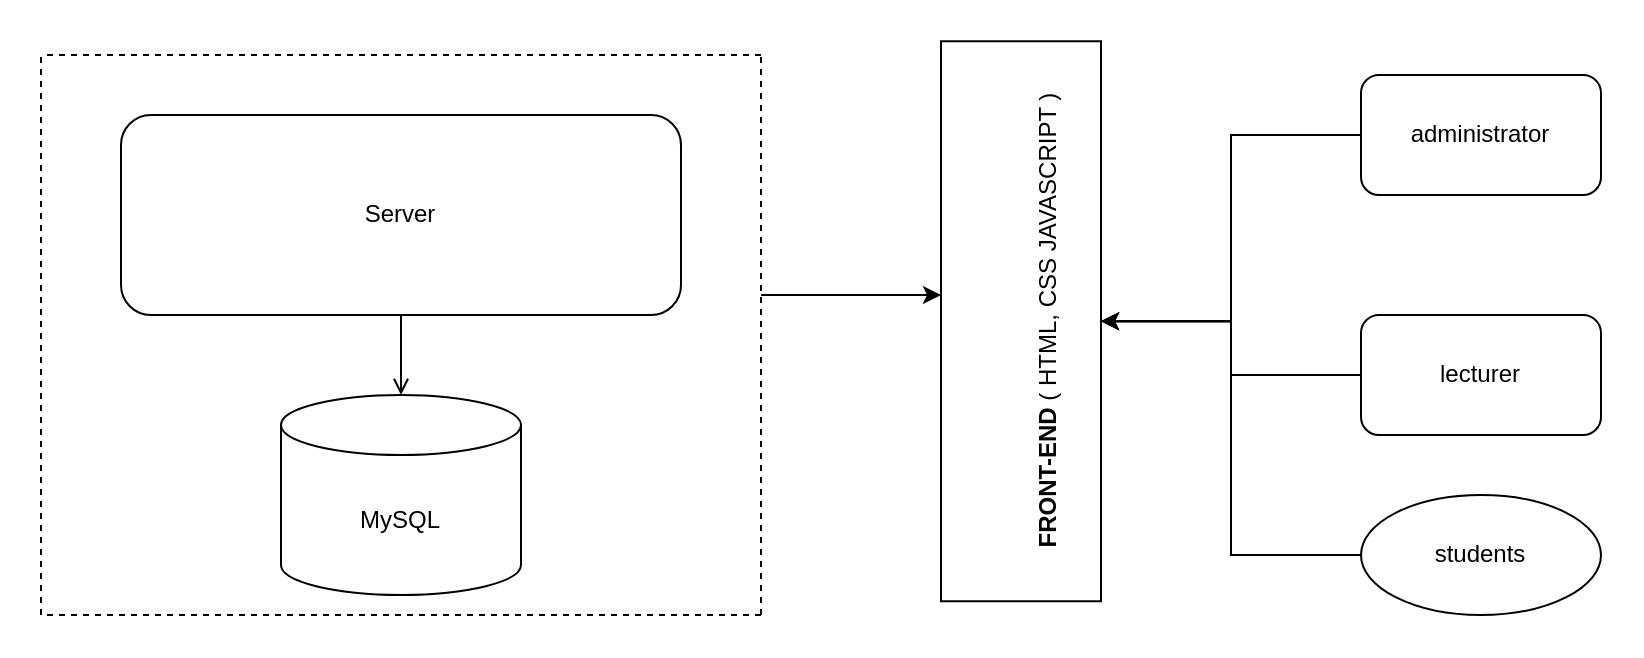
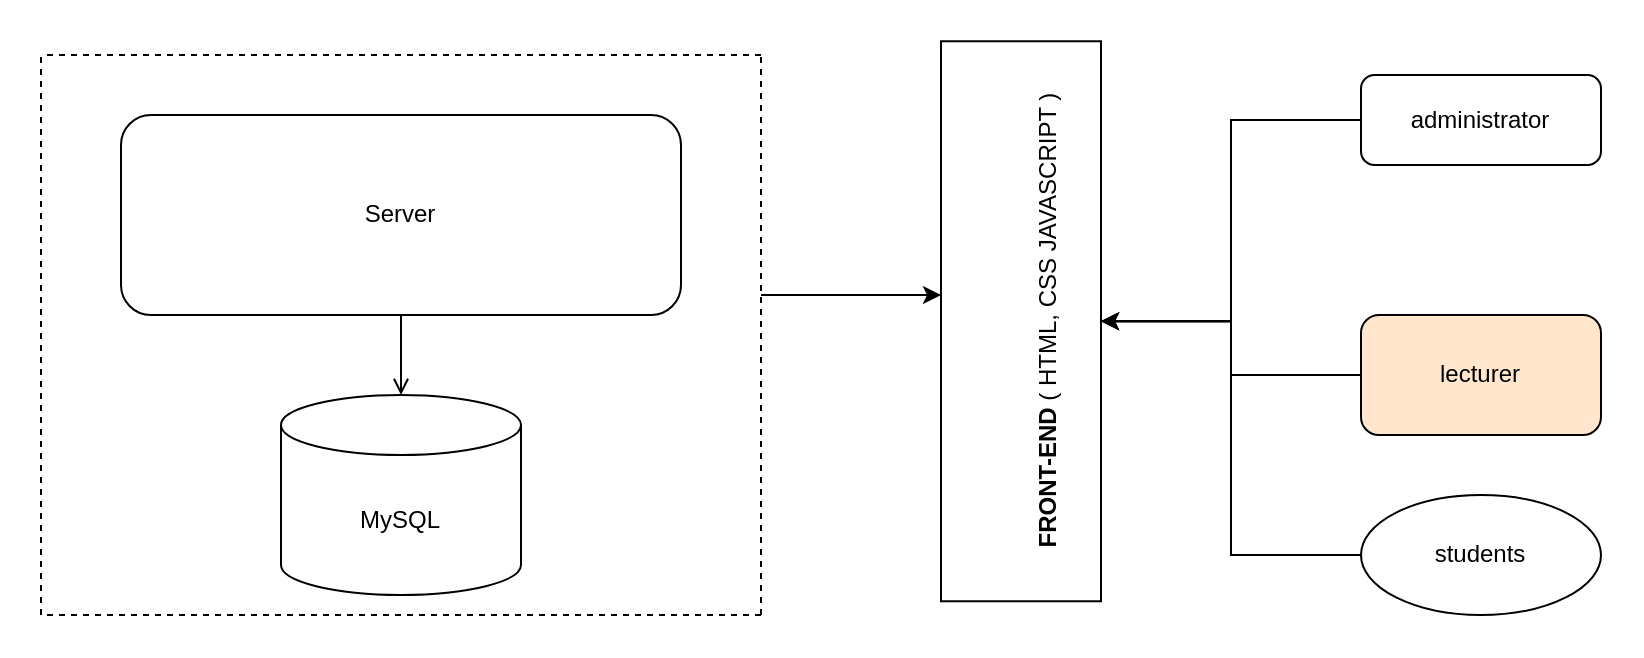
- <mxCell id="13" value="administrator" style="rounded=1;whiteSpace=wrap;html=1;" parent="1" vertex="1"><mxGeometry x="680" y="37" width="120" height="60" as="geometry" /></mxCell>
+ <mxCell id="13" value="administrator" style="rounded=1;whiteSpace=wrap;html=1;" parent="1" vertex="1"><mxGeometry x="680" y="37" width="120" height="45" as="geometry" /></mxCell>
- <mxCell id="15" value="lecturer" style="rounded=1;whiteSpace=wrap;html=1;" parent="1" vertex="1"><mxGeometry x="680" y="157" width="120" height="60" as="geometry" /></mxCell>
+ <mxCell id="15" value="lecturer" style="rounded=1;whiteSpace=wrap;html=1;fillColor=#ffe6cc;" parent="1" vertex="1"><mxGeometry x="680" y="157" width="120" height="60" as="geometry" /></mxCell>
